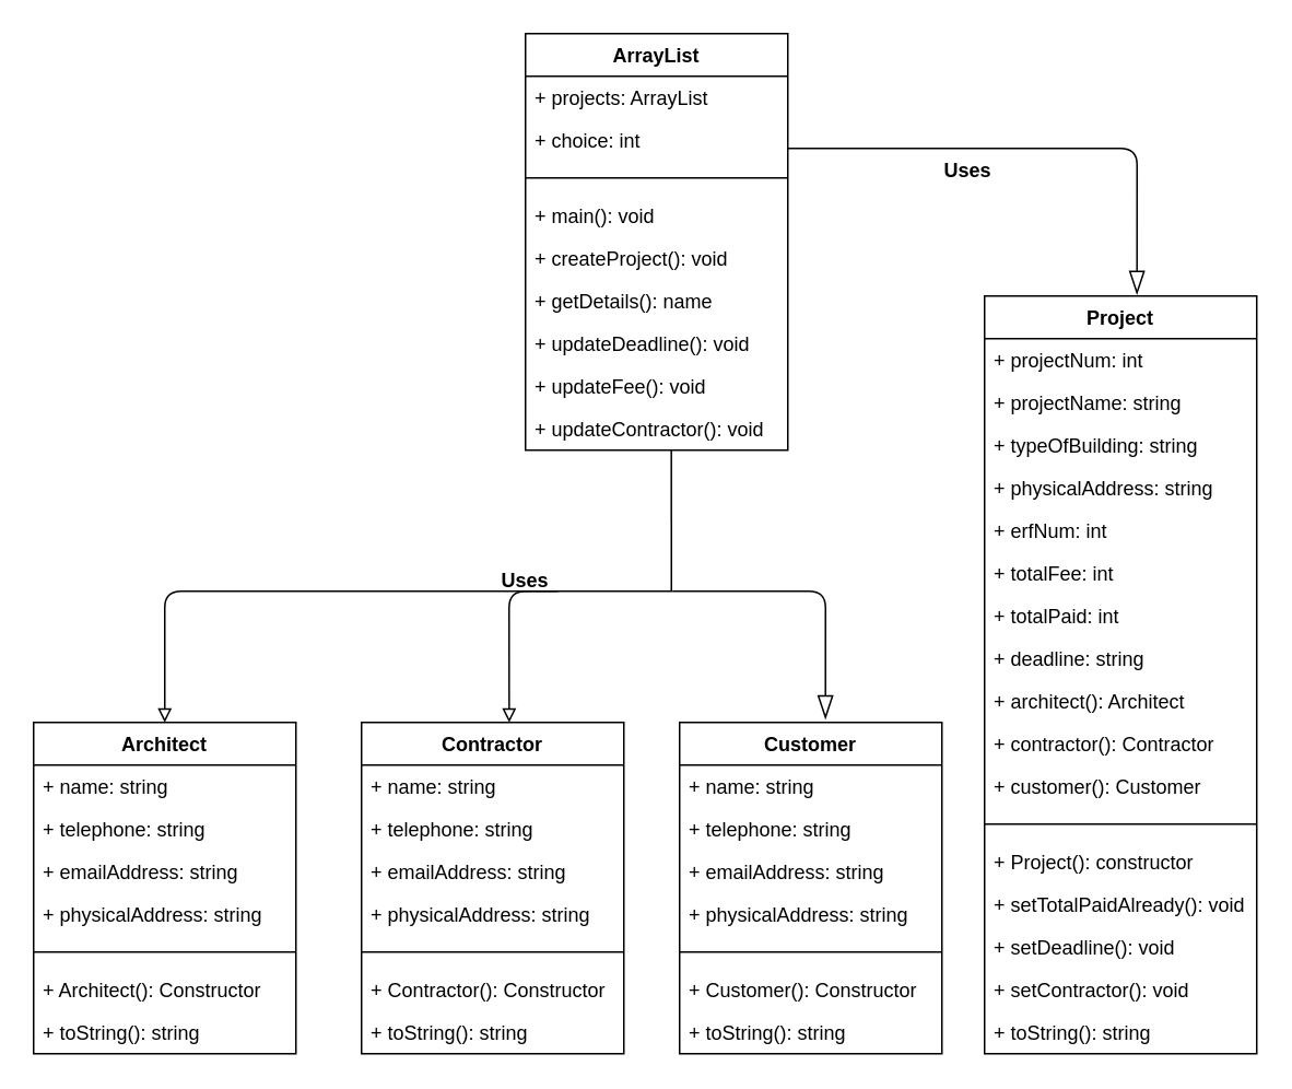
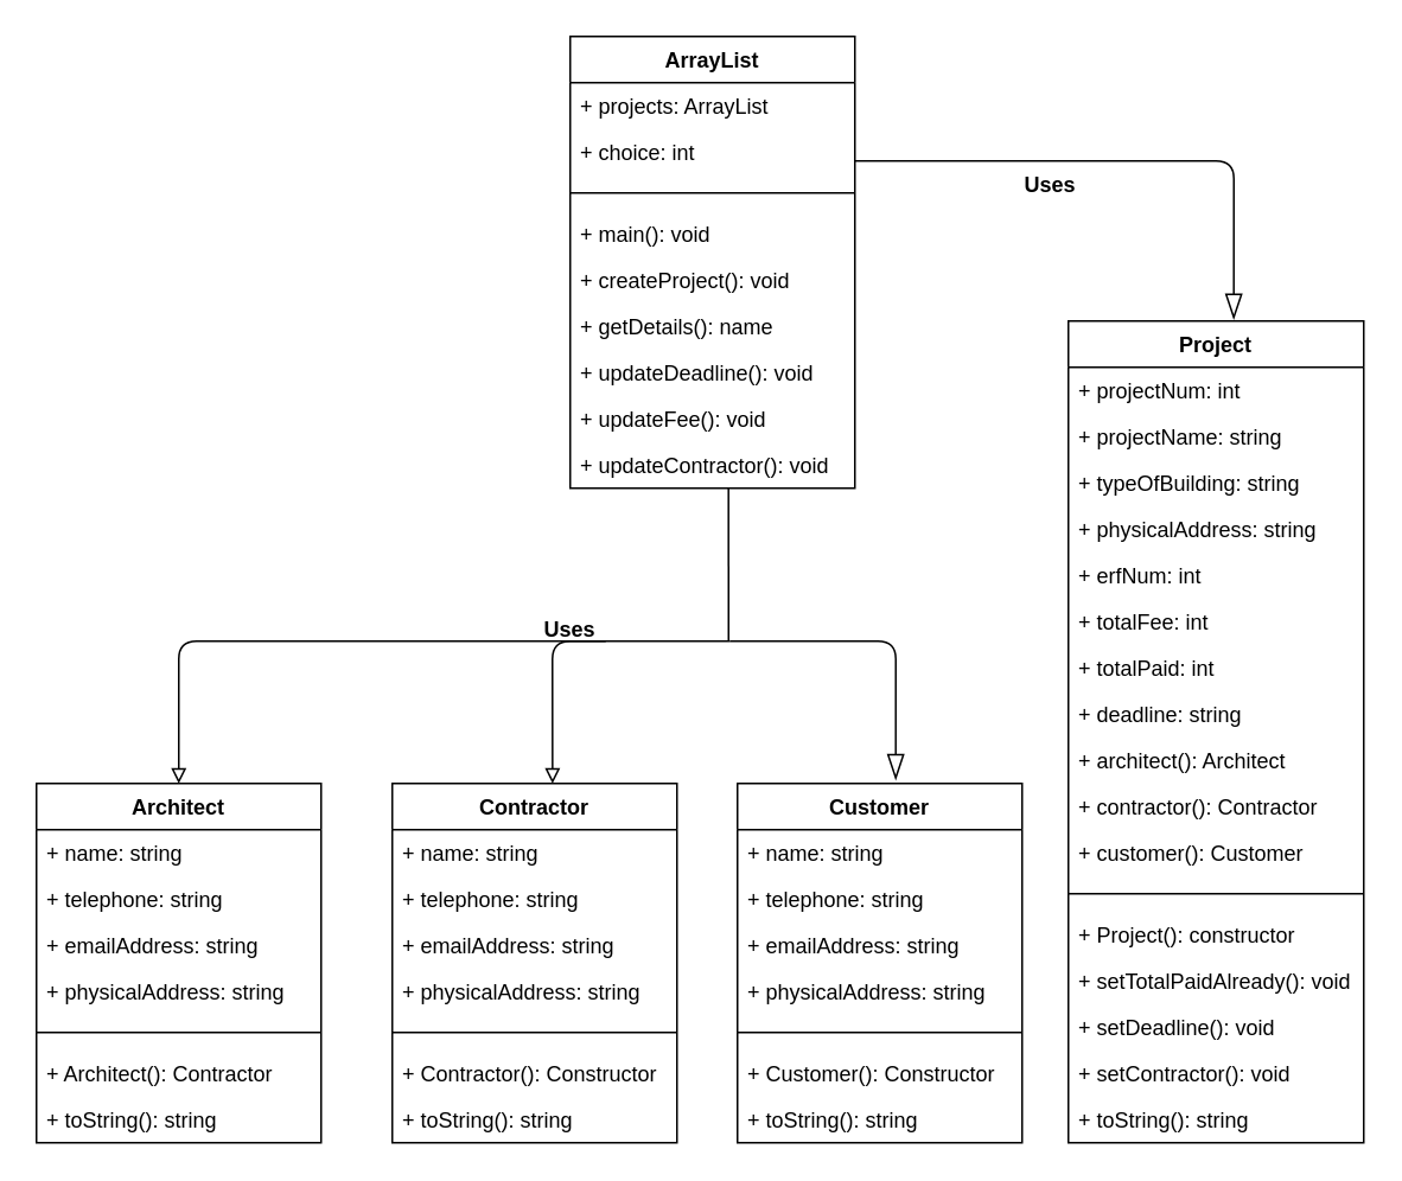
- <mxCell id="37" value="+ Architect(): Constructor" style="text;strokeColor=none;fillColor=none;align=left;verticalAlign=top;spacingLeft=4;spacingRight=4;overflow=hidden;rotatable=0;points=[[0,0.5],[1,0.5]];portConstraint=eastwest;" vertex="1" parent="31"><mxGeometry y="150" width="160" height="26" as="geometry" /></mxCell>
+ <mxCell id="37" value="+ Architect(): Contractor" style="text;strokeColor=none;fillColor=none;align=left;verticalAlign=top;spacingLeft=4;spacingRight=4;overflow=hidden;rotatable=0;points=[[0,0.5],[1,0.5]];portConstraint=eastwest;" vertex="1" parent="31"><mxGeometry y="150" width="160" height="26" as="geometry" /></mxCell>
